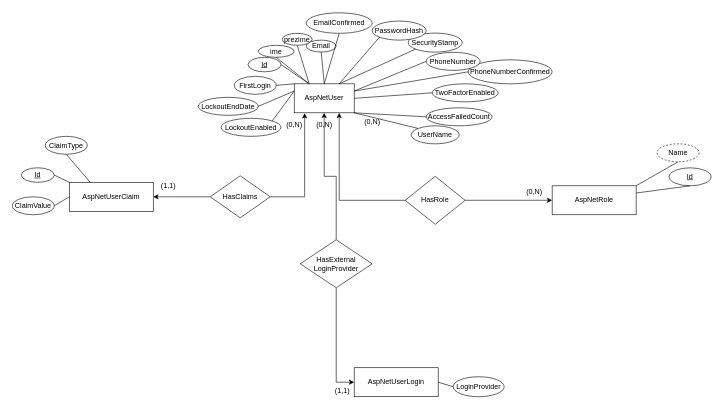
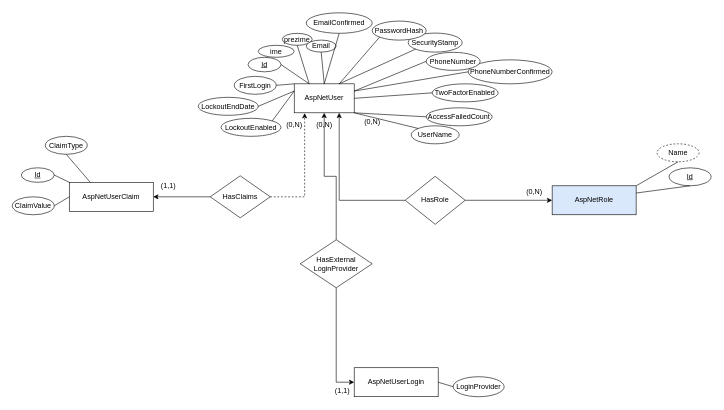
- <mxCell id="4" value="" style="endArrow=none;html=1;entryX=0.5;entryY=1;entryDx=0;entryDy=0;exitX=0.25;exitY=0;exitDx=0;exitDy=0;" edge="1" parent="1" target="2" source="6"><mxGeometry width="50" height="50" relative="1" as="geometry"><mxPoint x="546.6" y="100.7" as="sourcePoint" /><mxPoint x="580.14" y="31.5" as="targetPoint" /></mxGeometry></mxCell>
- <mxCell id="49" style="edgeStyle=orthogonalEdgeStyle;rounded=0;orthogonalLoop=1;jettySize=auto;html=1;entryX=0.174;entryY=1.013;entryDx=0;entryDy=0;entryPerimeter=0;" edge="1" parent="1" source="50" target="6"><mxGeometry relative="1" as="geometry" /></mxCell>
+ <mxCell id="49" style="edgeStyle=orthogonalEdgeStyle;rounded=0;orthogonalLoop=1;jettySize=auto;html=1;entryX=0.174;entryY=1.013;entryDx=0;entryDy=0;entryPerimeter=0;dashed=1;" edge="1" parent="1" source="50" target="6"><mxGeometry relative="1" as="geometry" /></mxCell>
- <mxCell id="40" value="AspNetRole" style="rounded=0;whiteSpace=wrap;html=1;" vertex="1" parent="1"><mxGeometry x="920" y="309" width="140" height="48.3" as="geometry" /></mxCell>
+ <mxCell id="40" value="AspNetRole" style="rounded=0;whiteSpace=wrap;html=1;fillColor=#dae8fc;" vertex="1" parent="1"><mxGeometry x="920" y="309" width="140" height="48.3" as="geometry" /></mxCell>
